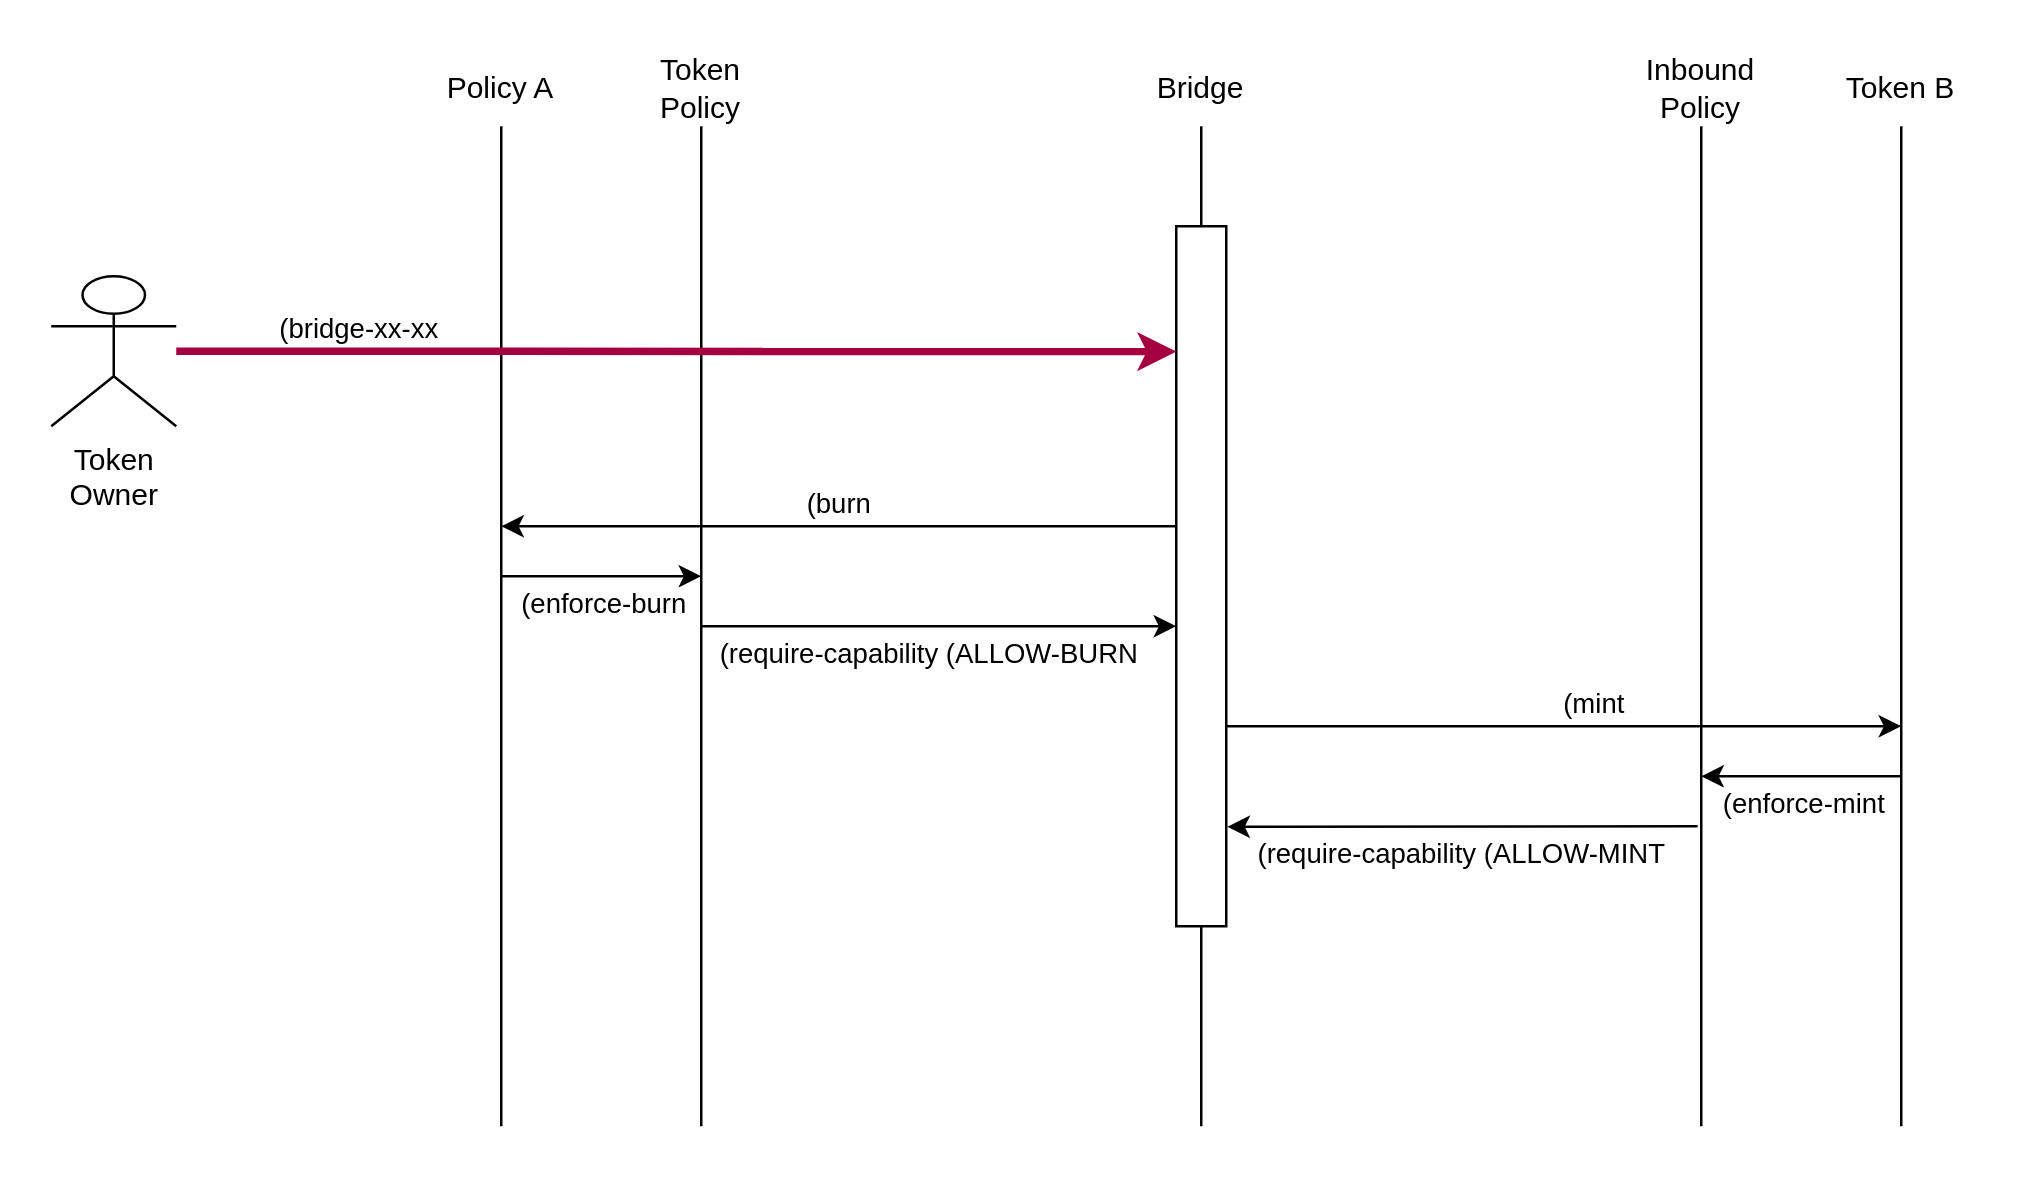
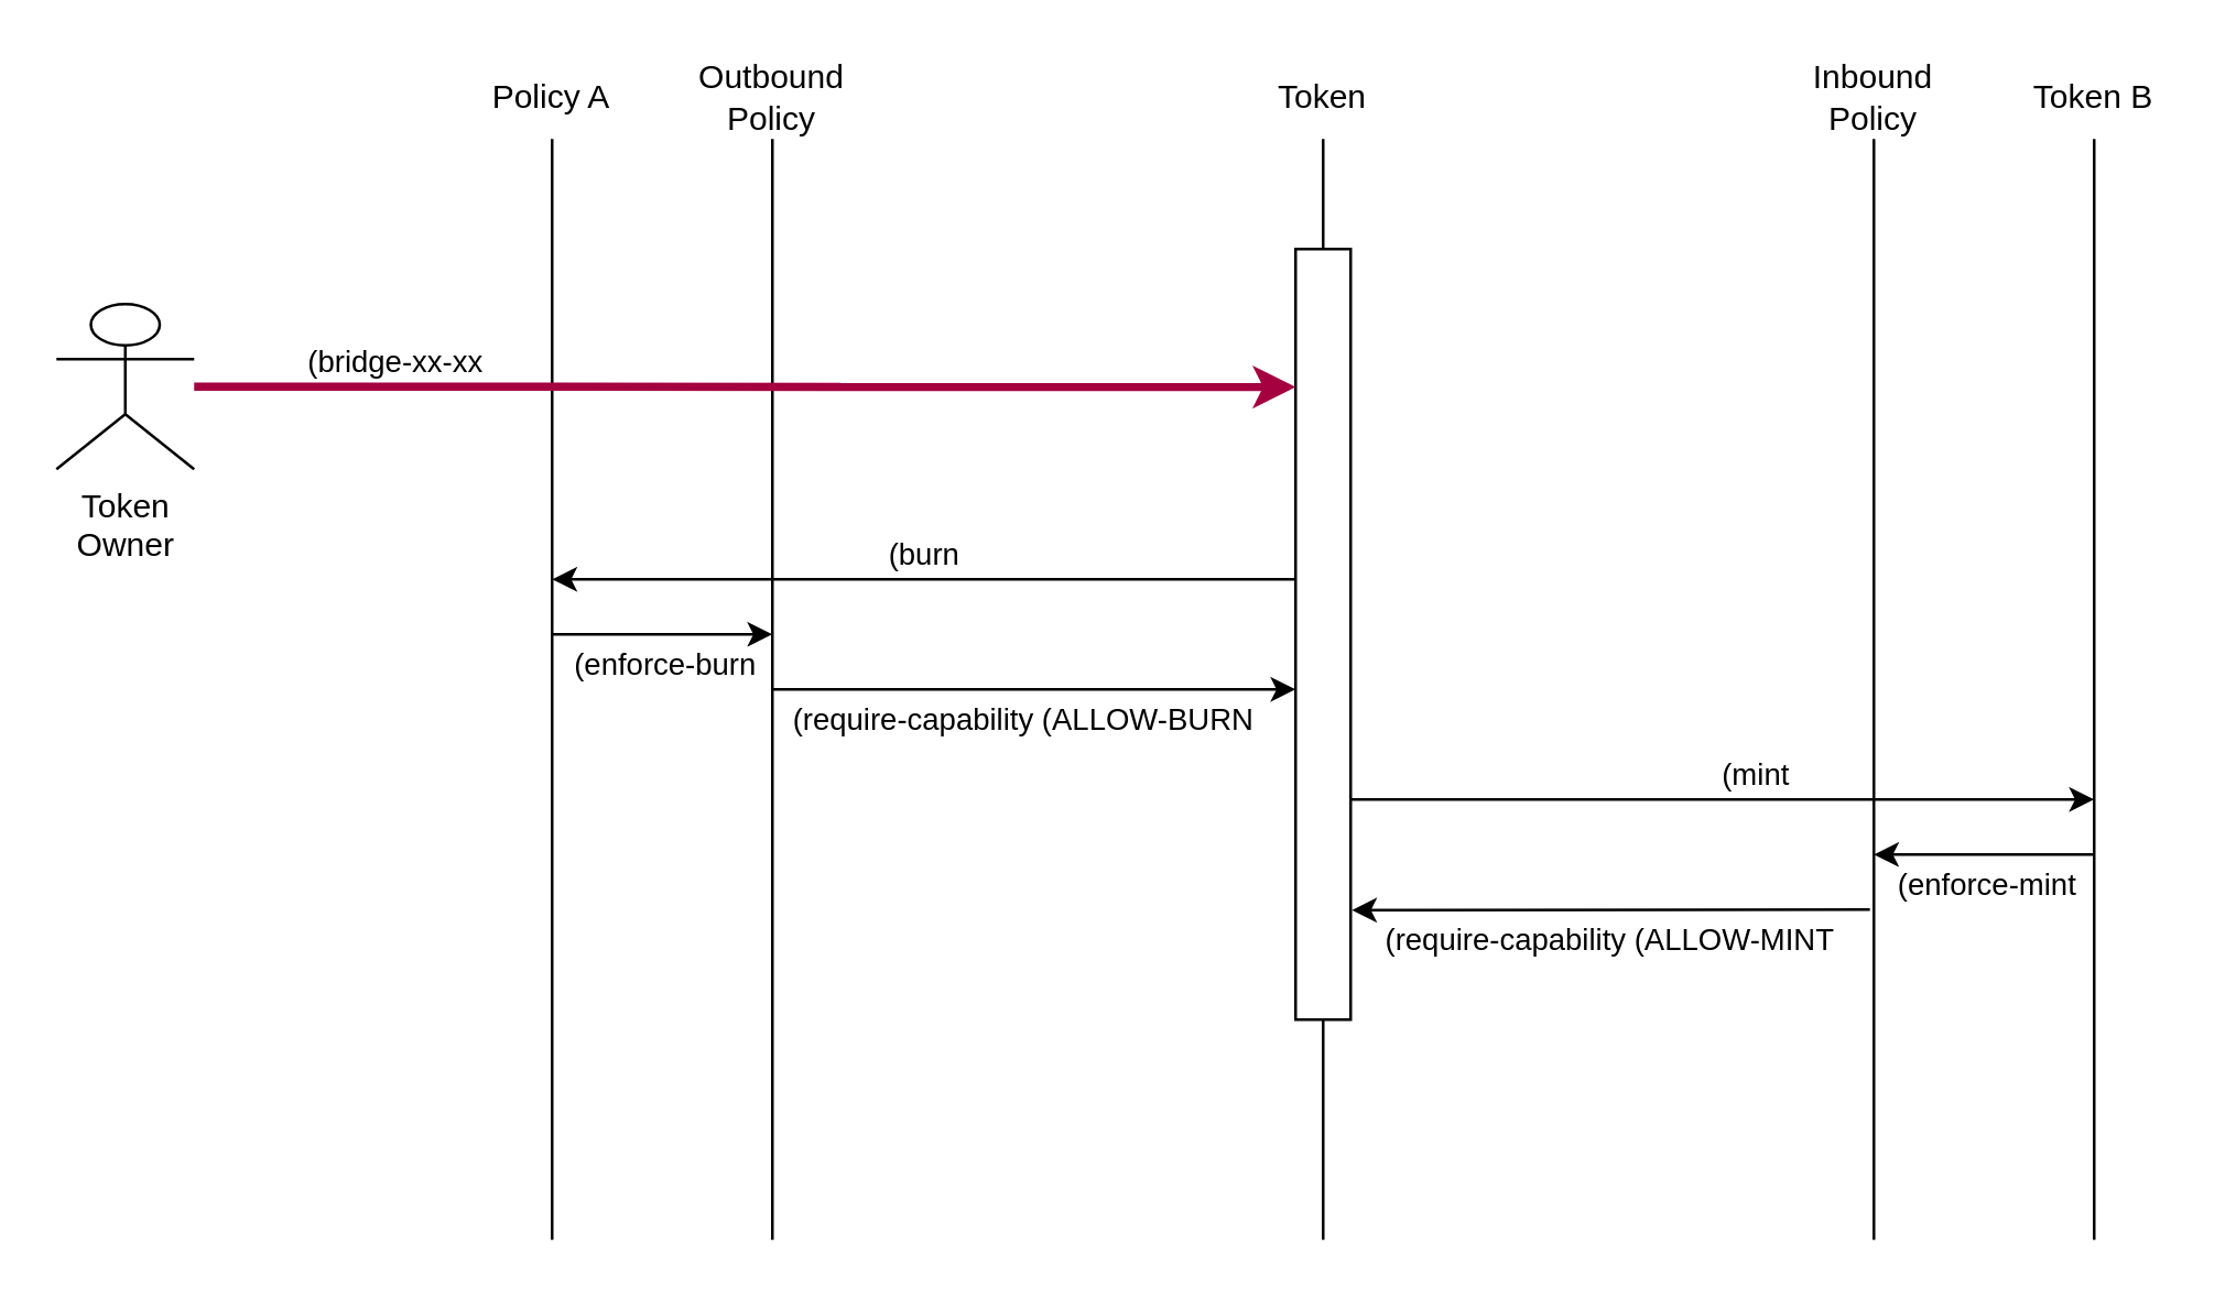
- <mxCell id="10" value="Token&lt;br&gt;Policy" style="text;html=1;strokeColor=none;fillColor=none;align=center;verticalAlign=middle;whiteSpace=wrap;rounded=0;" parent="1" vertex="1"><mxGeometry x="250" y="20" width="60" height="30" as="geometry" /></mxCell>
+ <mxCell id="10" value="Outbound&lt;br&gt;Policy" style="text;html=1;strokeColor=none;fillColor=none;align=center;verticalAlign=middle;whiteSpace=wrap;rounded=0;" parent="1" vertex="1"><mxGeometry x="250" y="20" width="60" height="30" as="geometry" /></mxCell>
- <mxCell id="12" value="Bridge" style="text;html=1;strokeColor=none;fillColor=none;align=center;verticalAlign=middle;whiteSpace=wrap;rounded=0;" parent="1" vertex="1"><mxGeometry x="450" y="20" width="60" height="30" as="geometry" /></mxCell>
+ <mxCell id="12" value="Token" style="text;html=1;strokeColor=none;fillColor=none;align=center;verticalAlign=middle;whiteSpace=wrap;rounded=0;" parent="1" vertex="1"><mxGeometry x="450" y="20" width="60" height="30" as="geometry" /></mxCell>
